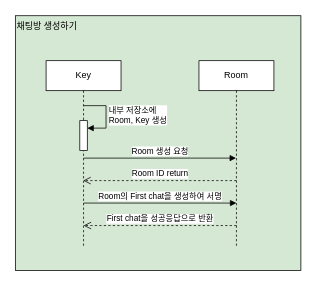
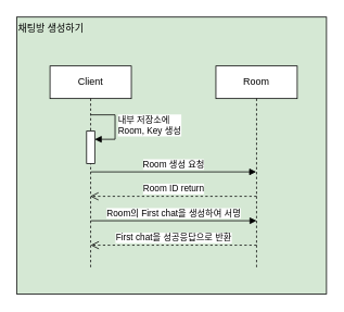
- <mxCell id="3" value="Key" style="shape=umlLifeline;perimeter=lifelinePerimeter;whiteSpace=wrap;html=1;container=1;dropTarget=0;collapsible=0;recursiveResize=0;outlineConnect=0;portConstraint=eastwest;newEdgeStyle={&quot;curved&quot;:0,&quot;rounded&quot;:0};" vertex="1" parent="1"><mxGeometry x="61" y="80" width="100" height="250" as="geometry" /></mxCell>
+ <mxCell id="3" value="Client" style="shape=umlLifeline;perimeter=lifelinePerimeter;whiteSpace=wrap;html=1;container=1;dropTarget=0;collapsible=0;recursiveResize=0;outlineConnect=0;portConstraint=eastwest;newEdgeStyle={&quot;curved&quot;:0,&quot;rounded&quot;:0};" vertex="1" parent="1"><mxGeometry x="61" y="80" width="100" height="250" as="geometry" /></mxCell>
